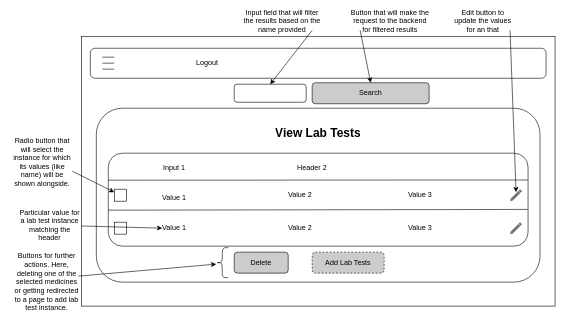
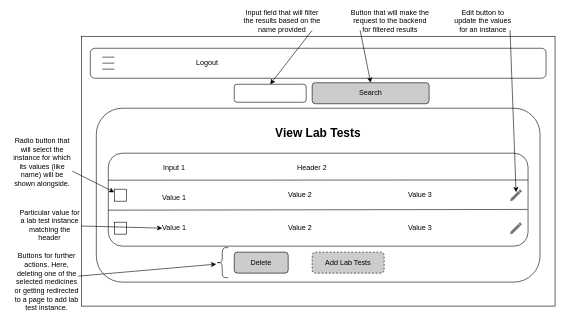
- <mxCell id="38" value="Edit button to update the values for an that" style="text;html=1;align=center;verticalAlign=middle;whiteSpace=wrap;rounded=0;" vertex="1" parent="1"><mxGeometry x="750" y="20" width="110" height="30" as="geometry" /></mxCell>
+ <mxCell id="38" value="Edit button to update the values for an instance" style="text;html=1;align=center;verticalAlign=middle;whiteSpace=wrap;rounded=0;" vertex="1" parent="1"><mxGeometry x="750" y="20" width="110" height="30" as="geometry" /></mxCell>
